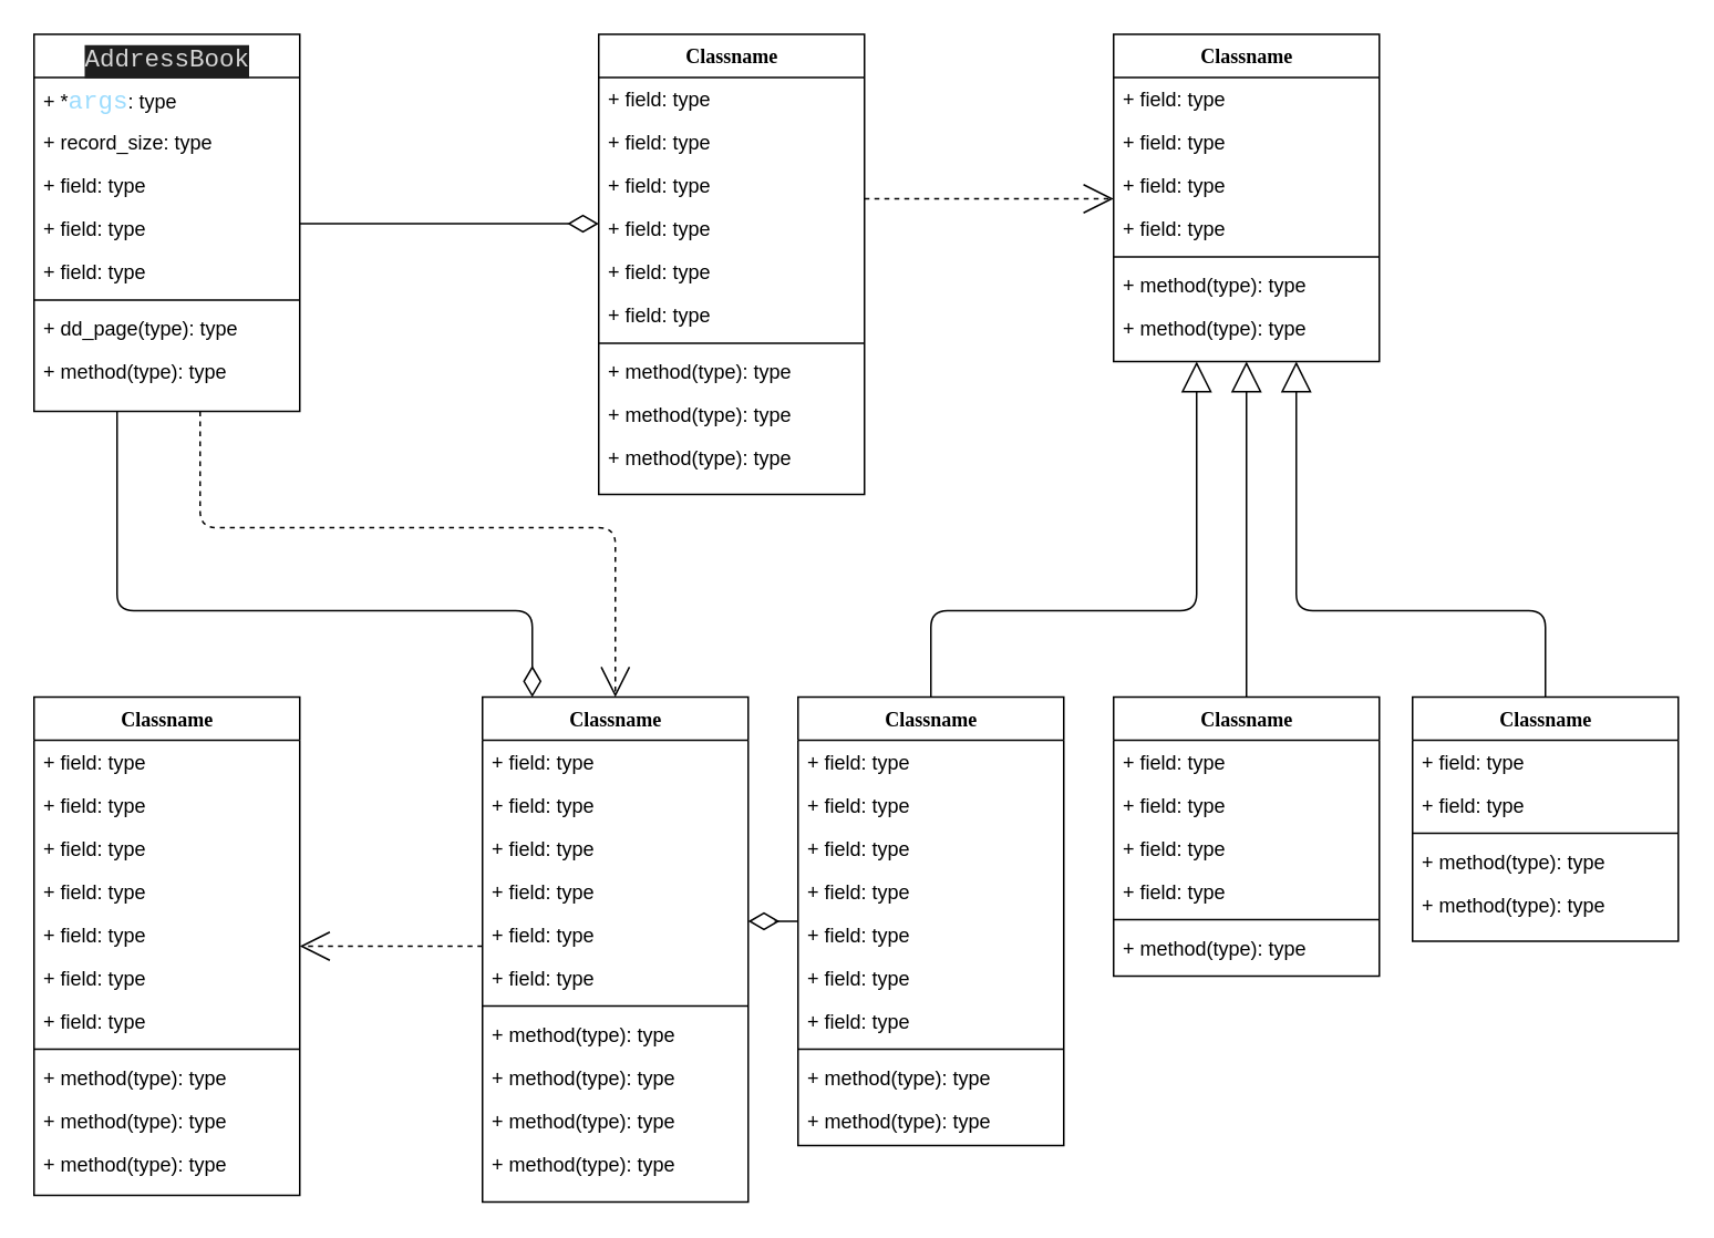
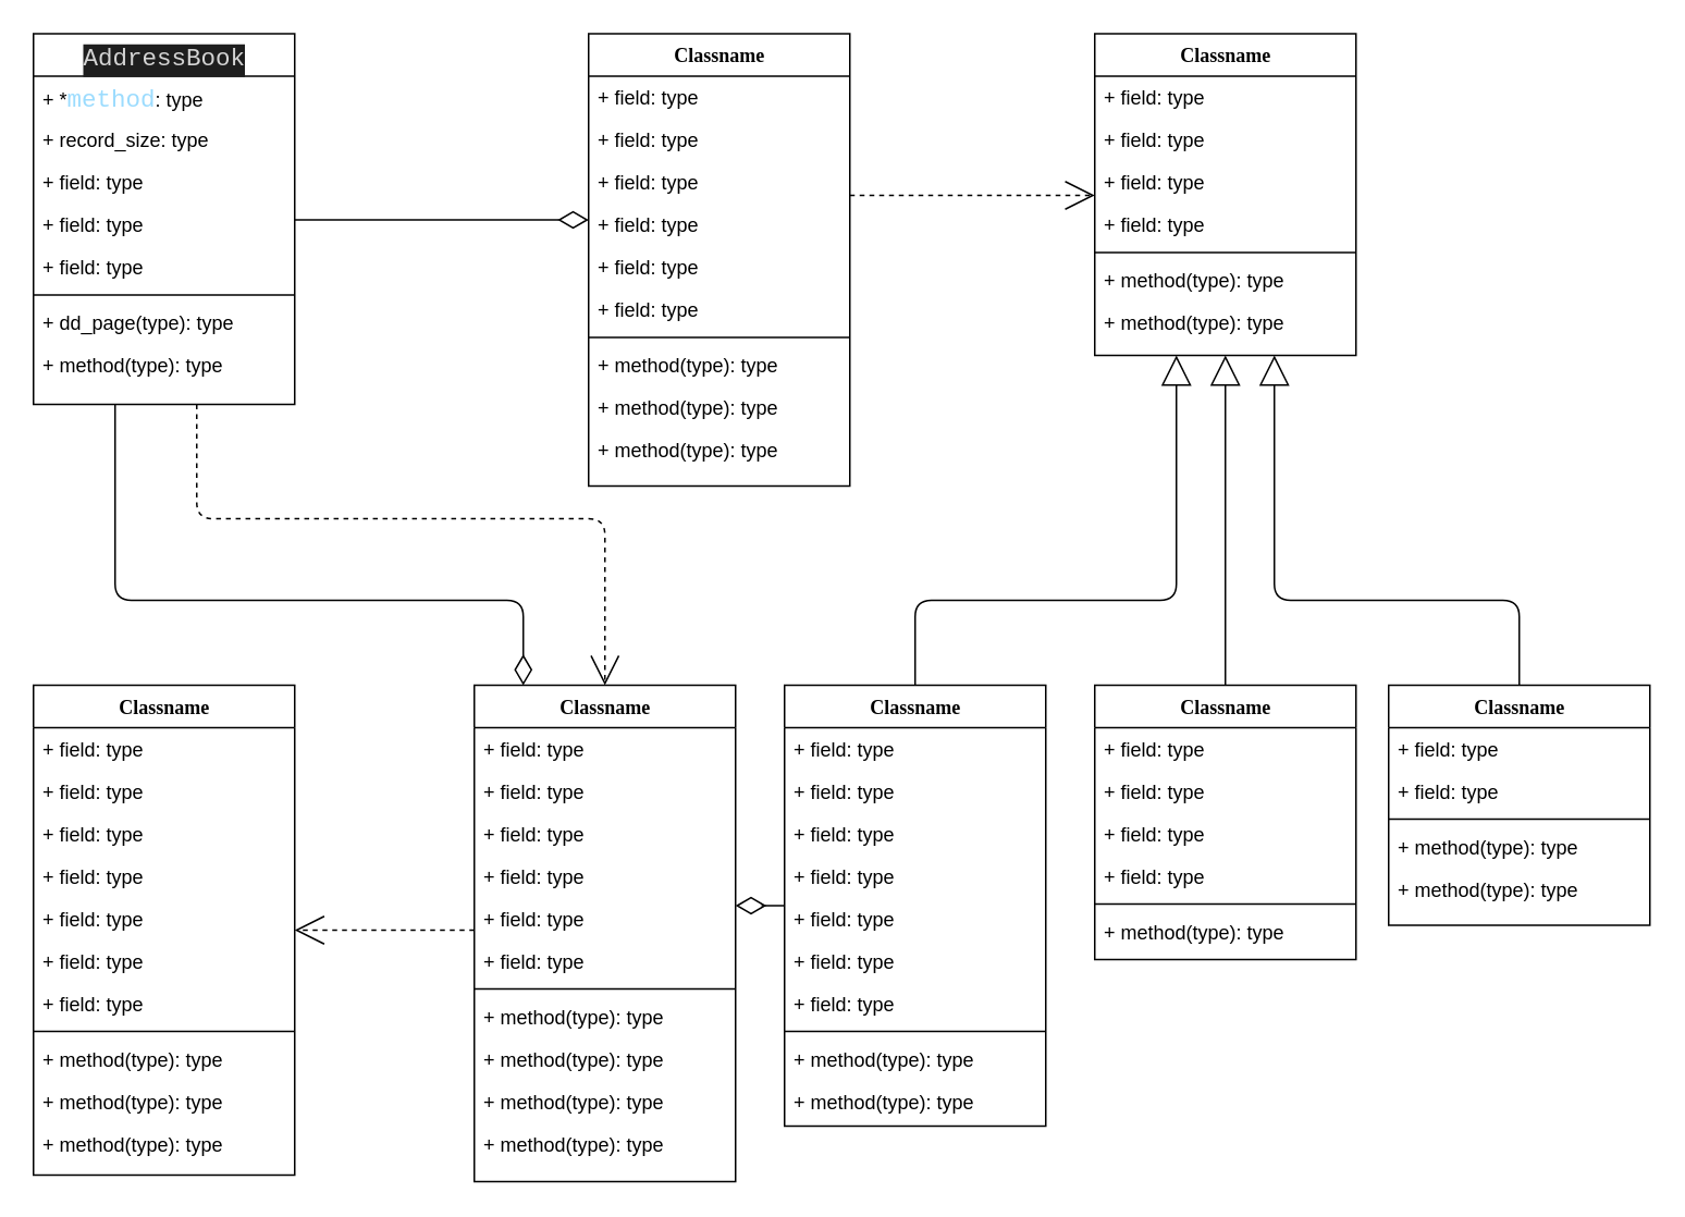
- <mxCell id="5" value="+&amp;nbsp;*&lt;span style=&quot;font-family: Consolas, &amp;quot;Courier New&amp;quot;, monospace; font-size: 15px; color: rgb(156, 220, 254);&quot;&gt;args&lt;/span&gt;&lt;span style=&quot;background-color: initial;&quot;&gt;: type&lt;/span&gt;" style="text;html=1;strokeColor=none;fillColor=none;align=left;verticalAlign=top;spacingLeft=4;spacingRight=4;whiteSpace=wrap;overflow=hidden;rotatable=0;points=[[0,0.5],[1,0.5]];portConstraint=eastwest;" parent="4" vertex="1"><mxGeometry y="26" width="160" height="26" as="geometry" /></mxCell>
+ <mxCell id="5" value="+&amp;nbsp;*&lt;span style=&quot;font-family: Consolas, &amp;quot;Courier New&amp;quot;, monospace; font-size: 15px; color: rgb(156, 220, 254);&quot;&gt;method&lt;/span&gt;&lt;span style=&quot;background-color: initial;&quot;&gt;: type&lt;/span&gt;" style="text;html=1;strokeColor=none;fillColor=none;align=left;verticalAlign=top;spacingLeft=4;spacingRight=4;whiteSpace=wrap;overflow=hidden;rotatable=0;points=[[0,0.5],[1,0.5]];portConstraint=eastwest;" parent="4" vertex="1"><mxGeometry y="26" width="160" height="26" as="geometry" /></mxCell>
